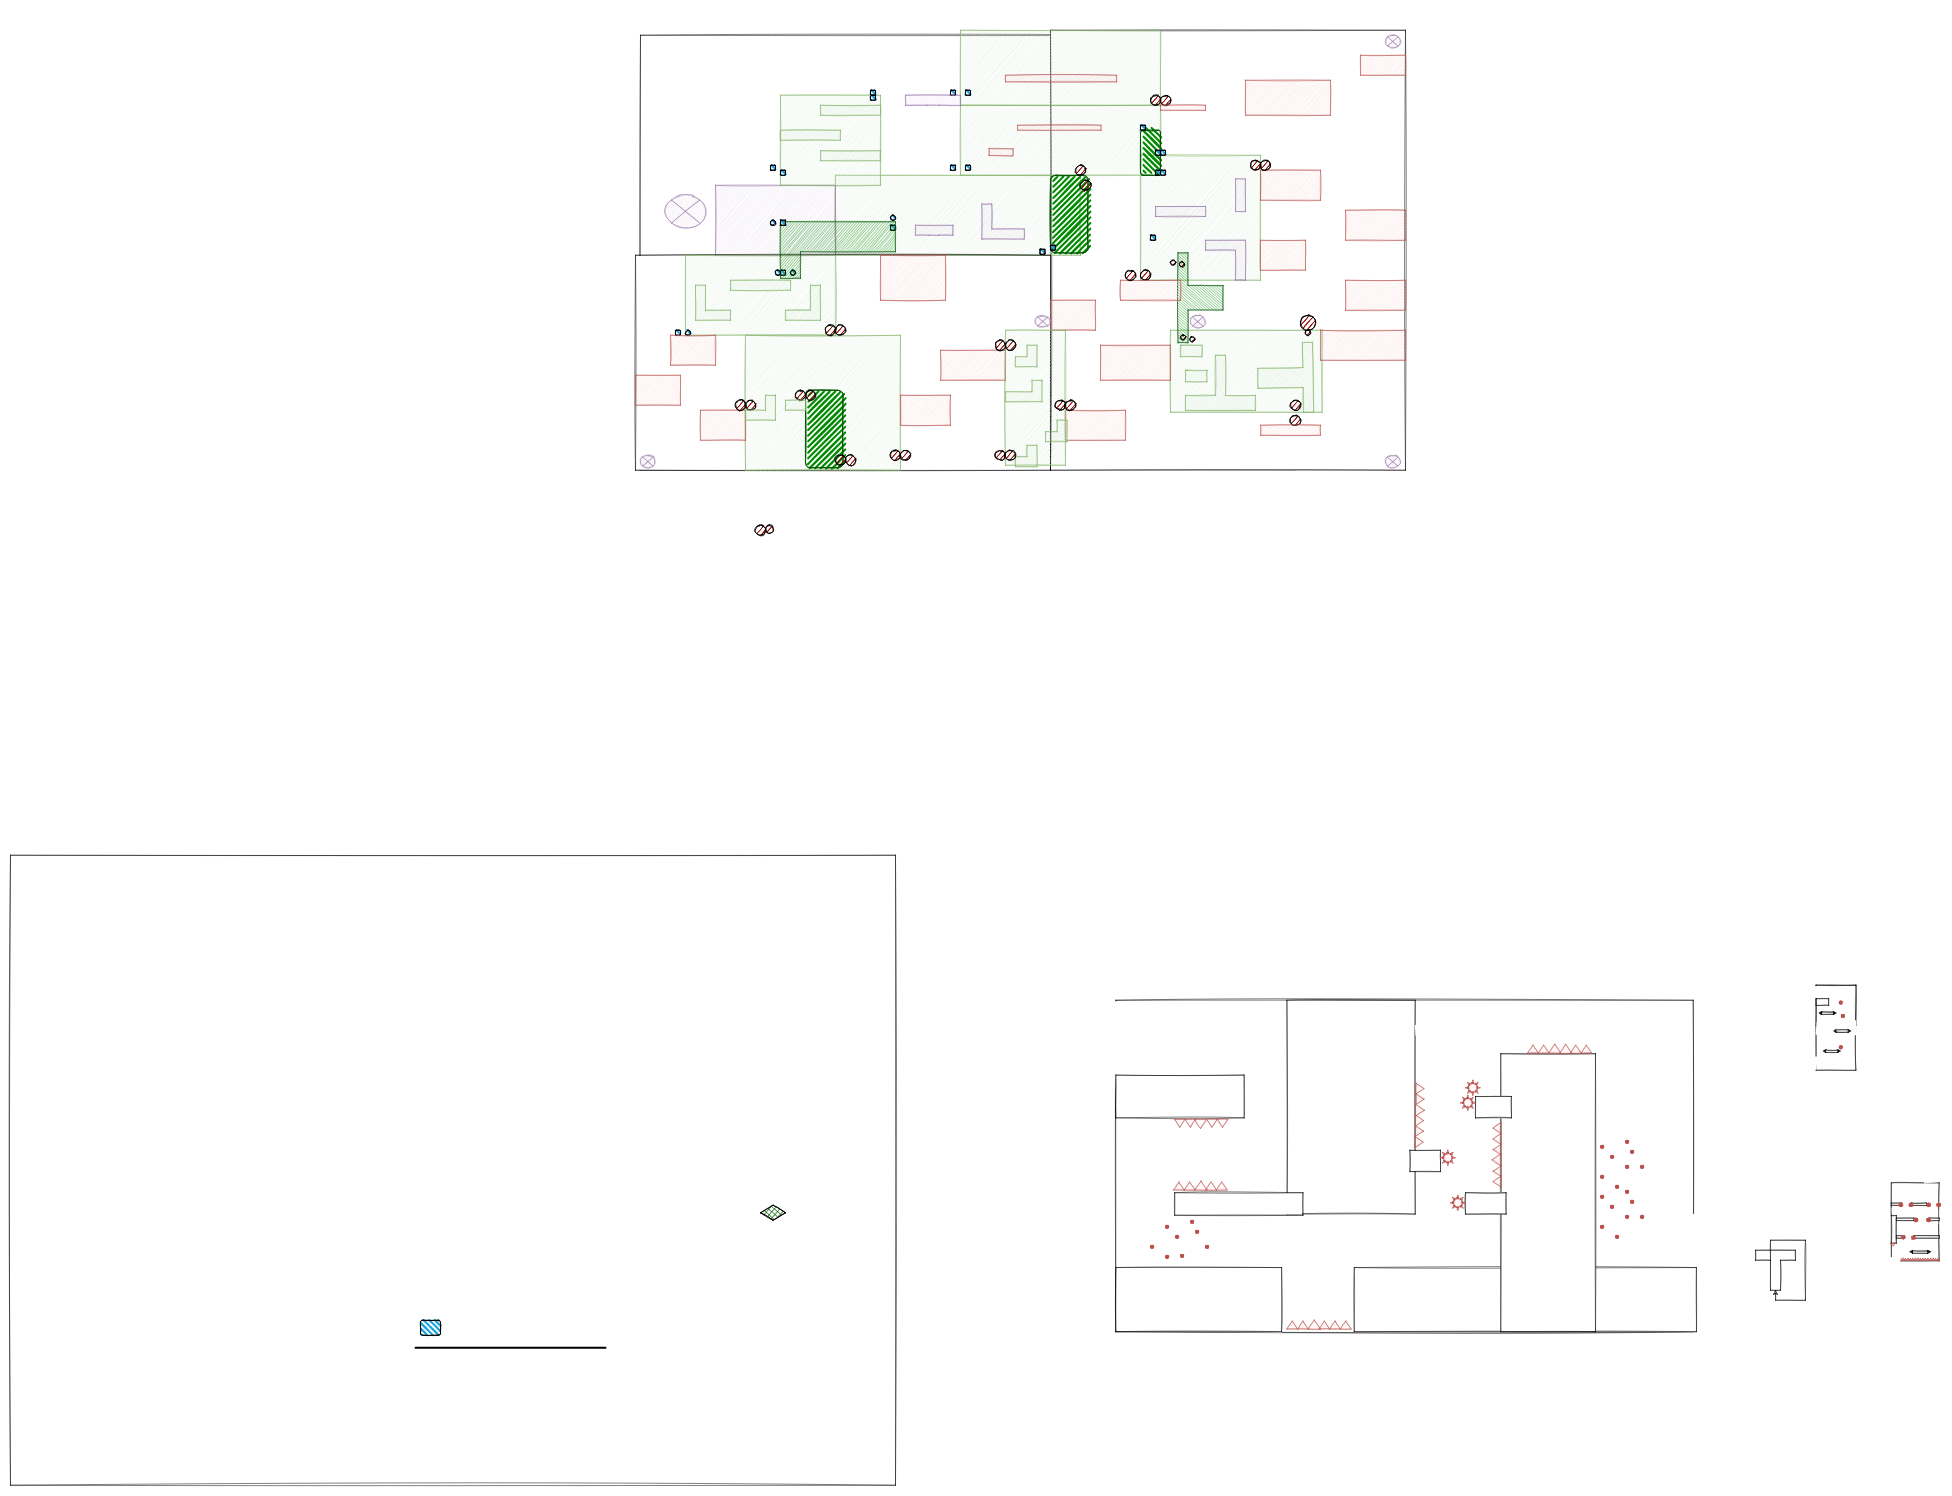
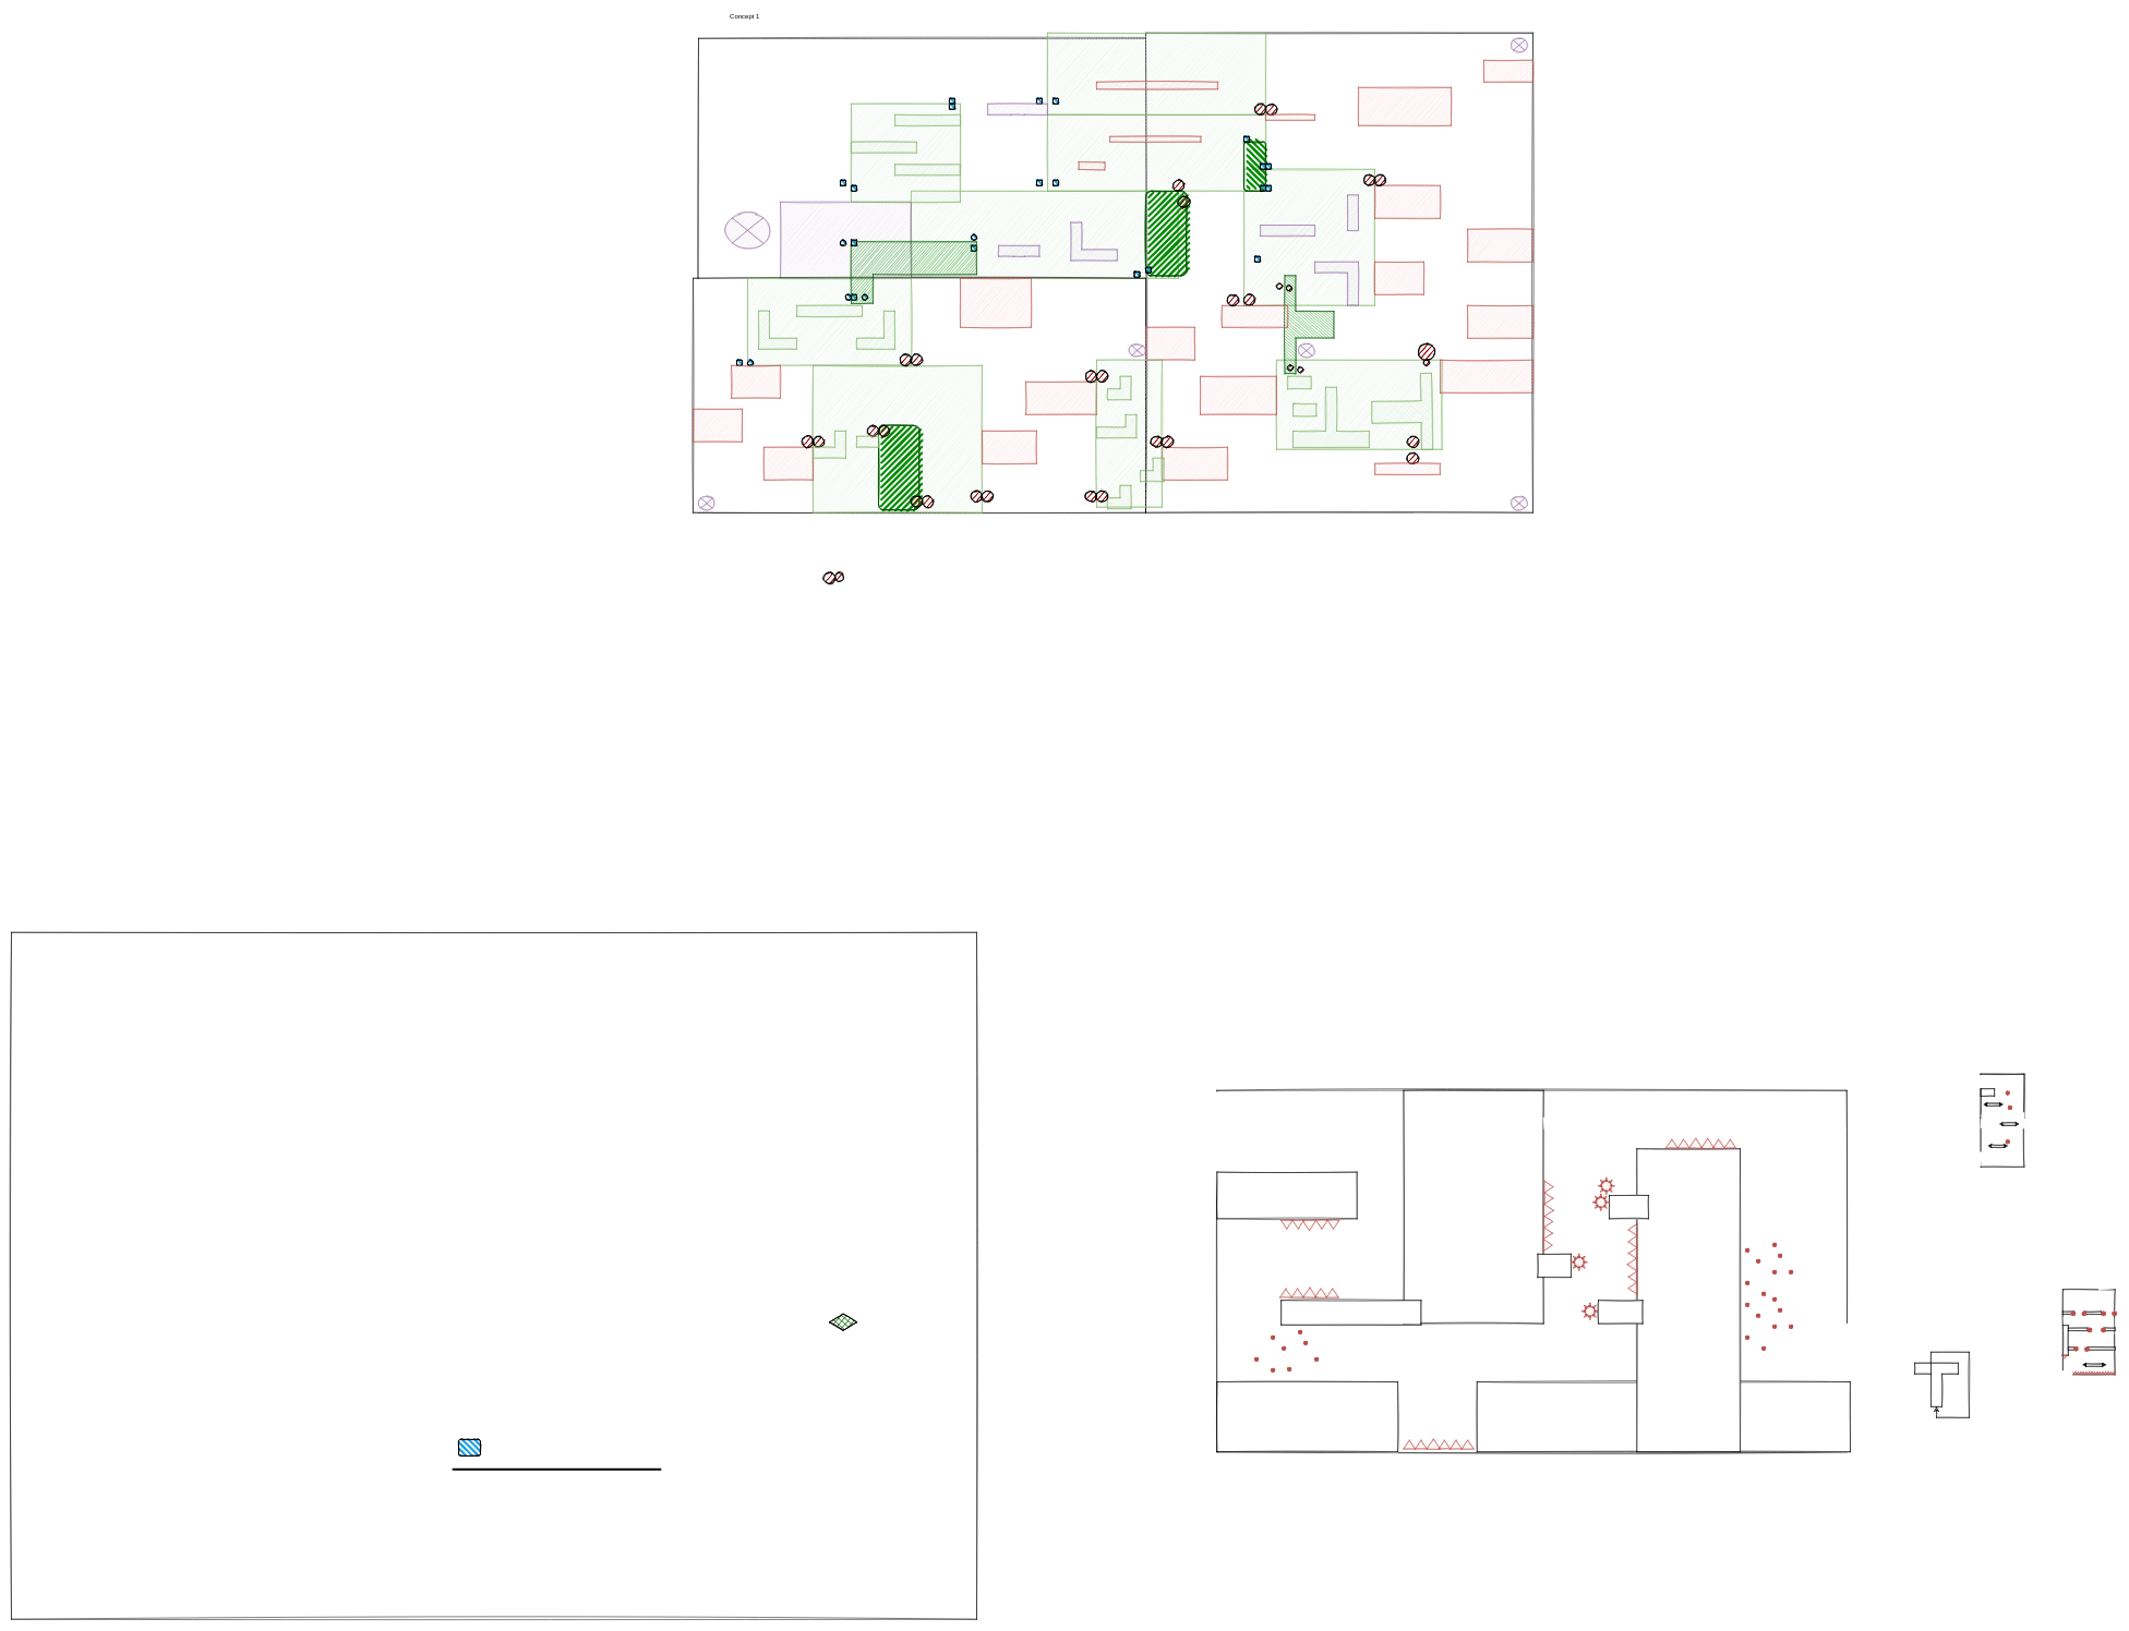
+ <mxCell id="152" value="Concept 1" style="text;html=1;strokeColor=none;fillColor=none;align=center;verticalAlign=middle;whiteSpace=wrap;rounded=0;sketch=1;" vertex="1" parent="1"><mxGeometry x="1320" y="20" width="90" height="20" as="geometry" /></mxCell>
